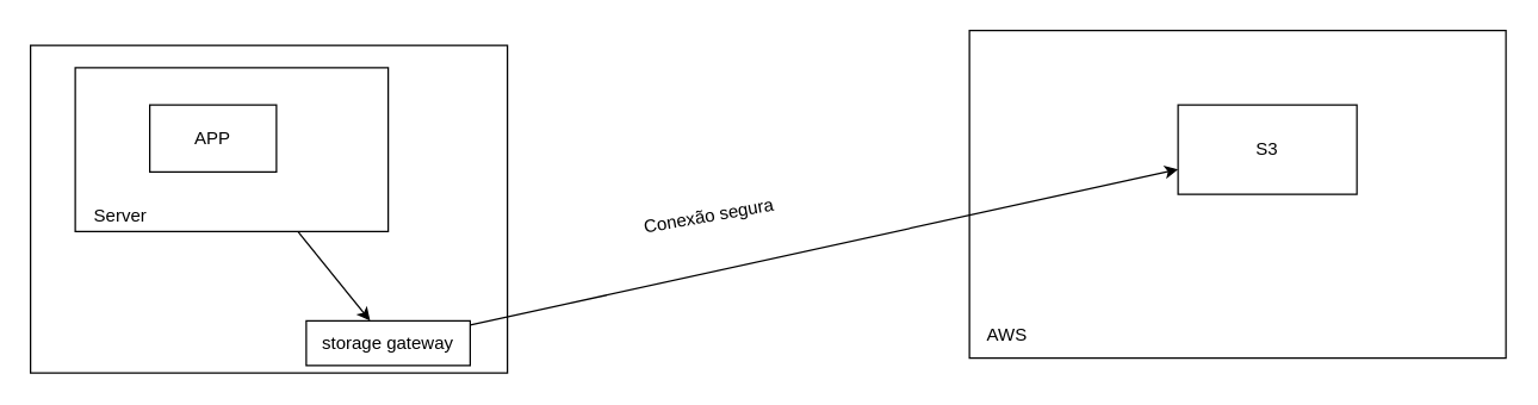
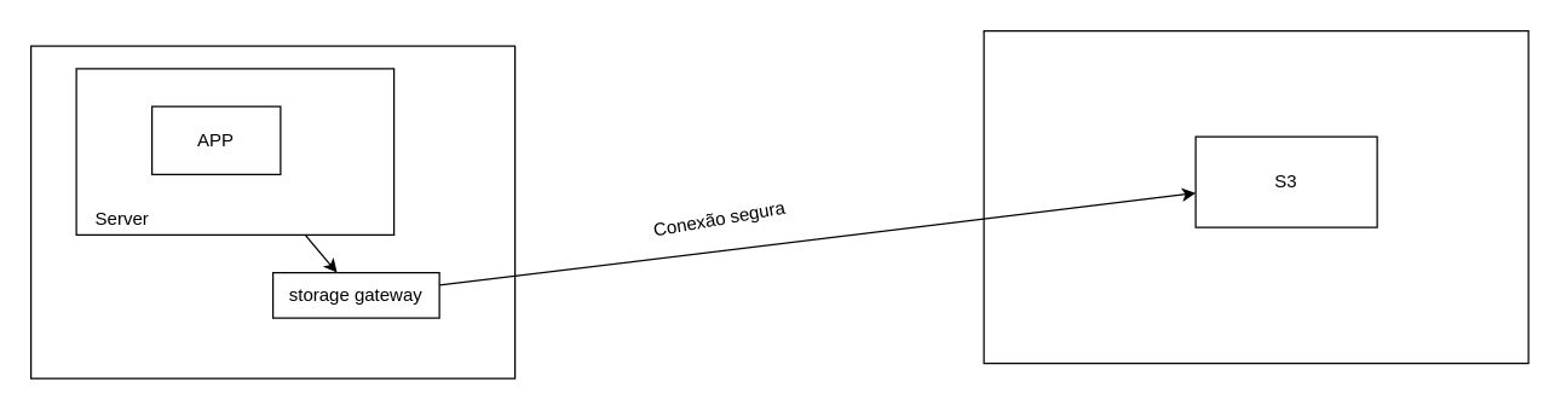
- <mxCell id="9" value="S3" style="whiteSpace=wrap;html=1;" vertex="1" parent="1"><mxGeometry x="790" y="70" width="120" height="60" as="geometry" /></mxCell>
+ <mxCell id="9" value="S3" style="whiteSpace=wrap;html=1;" vertex="1" parent="1"><mxGeometry x="790" y="90" width="120" height="60" as="geometry" /></mxCell>
- <mxCell id="8" value="AWS" style="text;html=1;align=center;verticalAlign=middle;resizable=0;points=[];autosize=1;strokeColor=none;fillColor=none;" vertex="1" parent="1"><mxGeometry x="650" y="210" width="50" height="30" as="geometry" /></mxCell>
- <mxCell id="11" value="storage gateway" style="whiteSpace=wrap;html=1;" vertex="1" parent="1"><mxGeometry x="205" y="215" width="110" height="30" as="geometry" /></mxCell>
+ <mxCell id="11" value="storage gateway" style="whiteSpace=wrap;html=1;" vertex="1" parent="1"><mxGeometry x="180" y="180" width="110" height="30" as="geometry" /></mxCell>
